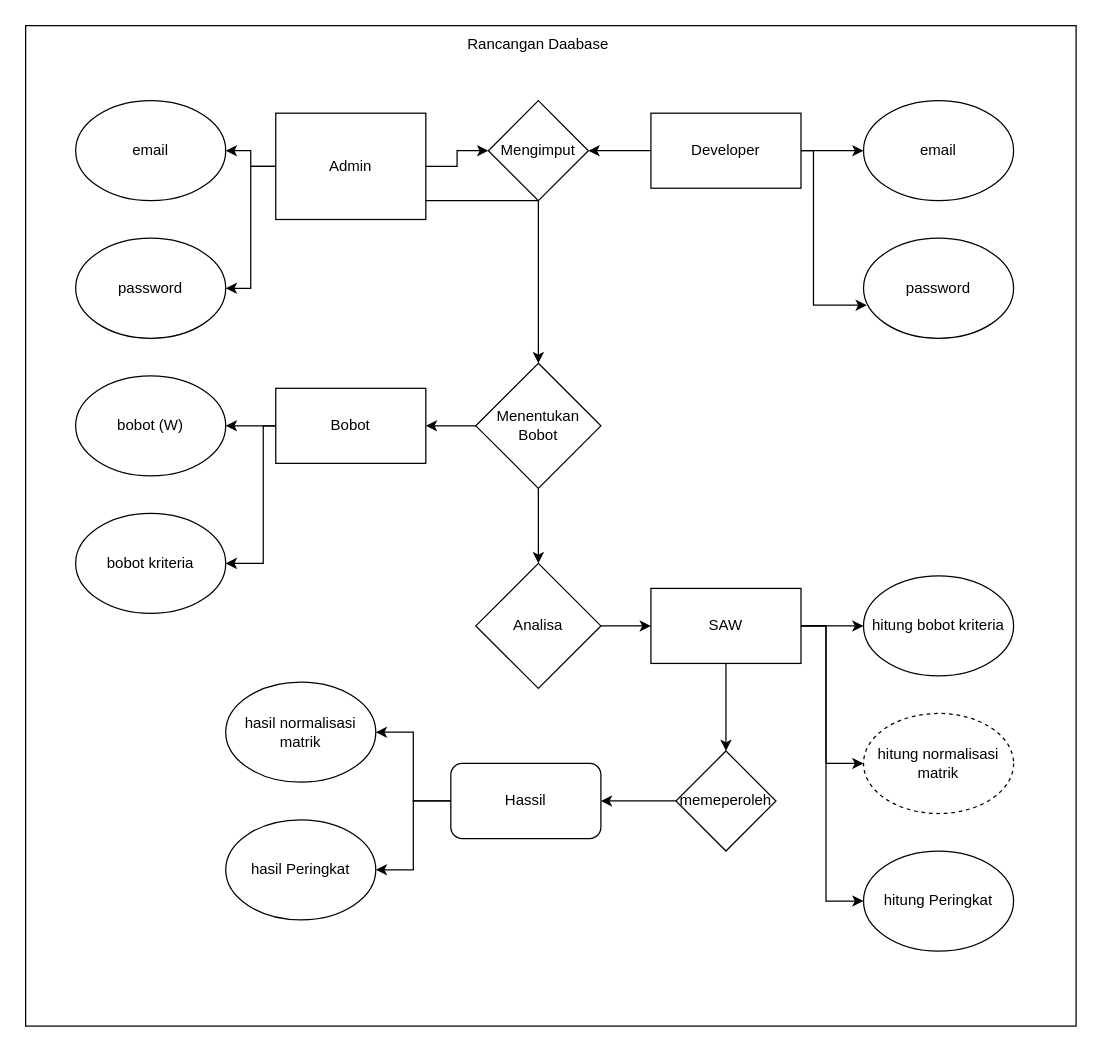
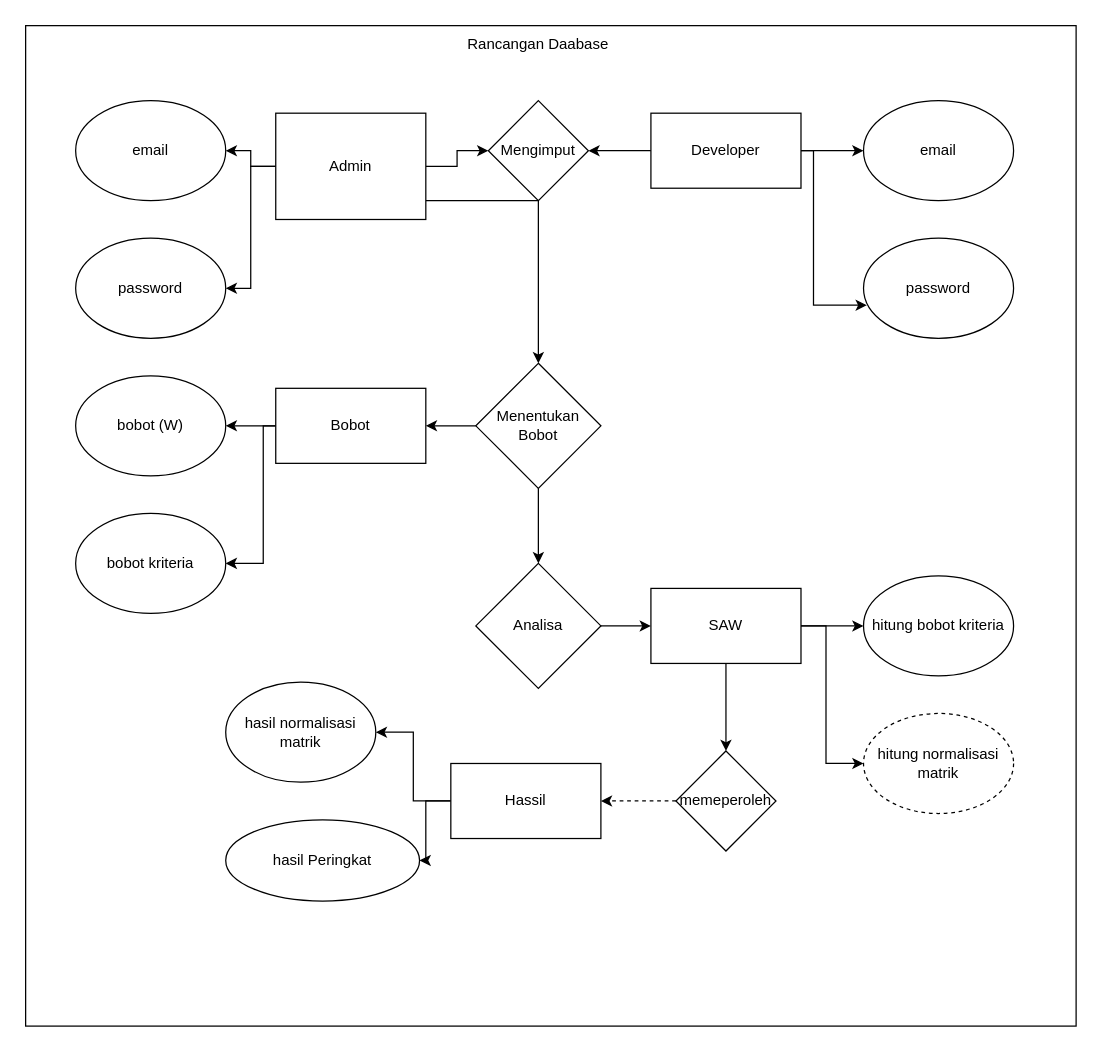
- <mxCell id="38" value="Hassil" style="whiteSpace=wrap;html=1;rounded=1;" vertex="1" parent="1"><mxGeometry x="360" y="610" width="120" height="60" as="geometry" /></mxCell>
+ <mxCell id="38" value="Hassil" style="whiteSpace=wrap;html=1;rounded=0;" vertex="1" parent="1"><mxGeometry x="360" y="610" width="120" height="60" as="geometry" /></mxCell>
- <mxCell id="34" value="" style="edgeStyle=orthogonalEdgeStyle;rounded=0;orthogonalLoop=1;jettySize=auto;html=1;" edge="1" parent="1" source="35" target="38"><mxGeometry relative="1" as="geometry" /></mxCell>
+ <mxCell id="34" value="" style="edgeStyle=orthogonalEdgeStyle;rounded=0;orthogonalLoop=1;jettySize=auto;html=1;dashed=1;" edge="1" parent="1" source="35" target="38"><mxGeometry relative="1" as="geometry" /></mxCell>
- <mxCell id="28" style="edgeStyle=orthogonalEdgeStyle;rounded=0;orthogonalLoop=1;jettySize=auto;html=1;" edge="1" parent="1" source="30" target="33"><mxGeometry relative="1" as="geometry"><Array as="points"><mxPoint x="660" y="500" /><mxPoint x="660" y="720" /></Array></mxGeometry></mxCell>
- <mxCell id="40" value="hasil Peringkat" style="ellipse;whiteSpace=wrap;html=1;" vertex="1" parent="1"><mxGeometry x="180" y="655" width="120" height="80" as="geometry" /></mxCell>
+ <mxCell id="40" value="hasil Peringkat" style="ellipse;whiteSpace=wrap;html=1;" vertex="1" parent="1"><mxGeometry x="180" y="655" width="155" height="65" as="geometry" /></mxCell>
- <mxCell id="33" value="hitung Peringkat" style="ellipse;whiteSpace=wrap;html=1;" vertex="1" parent="1"><mxGeometry x="690" y="680" width="120" height="80" as="geometry" /></mxCell>
